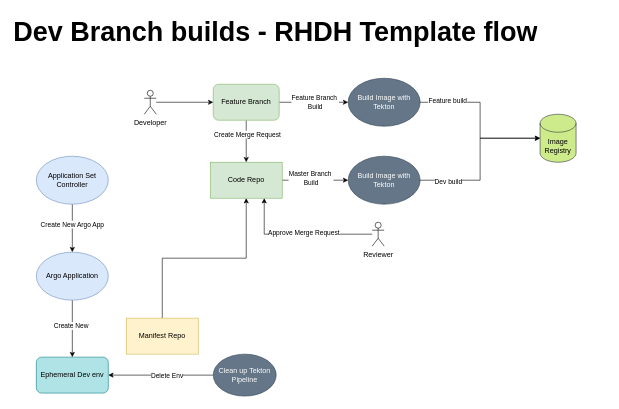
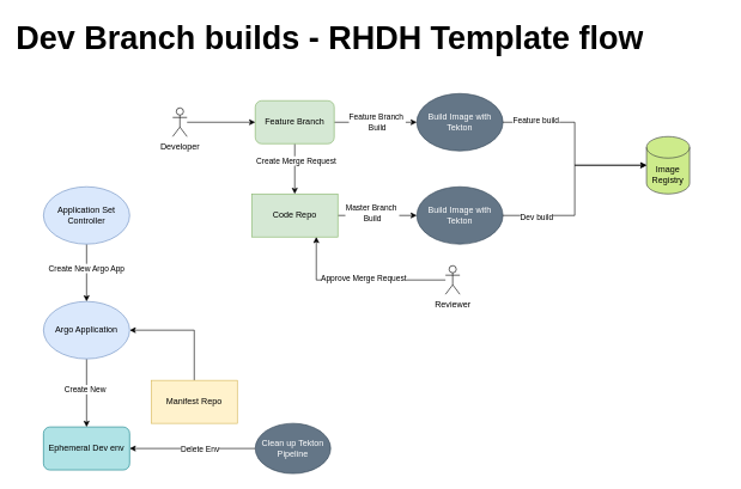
- <mxCell id="5" style="edgeStyle=orthogonalEdgeStyle;rounded=0;orthogonalLoop=1;jettySize=auto;html=1;exitX=0.5;exitY=0;exitDx=0;exitDy=0;" parent="1" source="6" target="4" edge="1"><mxGeometry relative="1" as="geometry" /></mxCell>
+ <mxCell id="5" style="edgeStyle=orthogonalEdgeStyle;rounded=0;orthogonalLoop=1;jettySize=auto;html=1;exitX=0.5;exitY=0;exitDx=0;exitDy=0;entryX=1;entryY=0.5;entryDx=0;entryDy=0;" parent="1" source="6" target="20" edge="1"><mxGeometry relative="1" as="geometry" /></mxCell>
